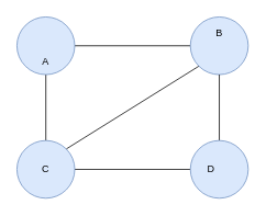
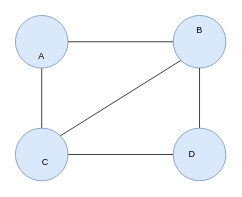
- <mxCell id="13" value="C" style="text;html=1;strokeColor=none;fillColor=none;align=center;verticalAlign=middle;whiteSpace=wrap;rounded=0;" vertex="1" parent="1"><mxGeometry x="35" y="195" width="40" height="20" as="geometry" /></mxCell>
+ <mxCell id="13" value="C" style="text;html=1;strokeColor=none;fillColor=none;align=center;verticalAlign=middle;whiteSpace=wrap;rounded=0;" vertex="1" parent="1"><mxGeometry x="40" y="205" width="40" height="20" as="geometry" /></mxCell>
